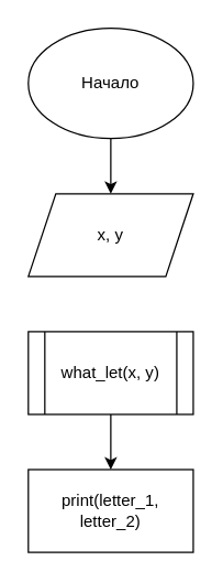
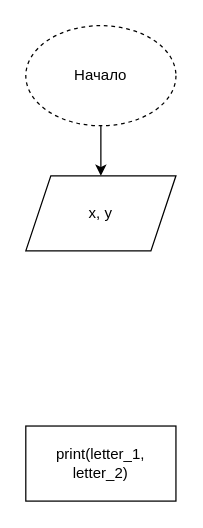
- <mxCell id="3" value="Начало" style="ellipse;whiteSpace=wrap;html=1;" vertex="1" parent="1"><mxGeometry x="20" width="120" height="80" as="geometry" y="20" /></mxCell>
+ <mxCell id="3" value="Начало" style="ellipse;whiteSpace=wrap;html=1;dashed=1;" vertex="1" parent="1"><mxGeometry x="20" width="120" height="80" as="geometry" y="20" /></mxCell>
- <mxCell id="6" value="what_let(x, y)" style="shape=process;whiteSpace=wrap;html=1;backgroundOutline=1;" vertex="1" parent="1"><mxGeometry x="20" y="240" width="120" height="60" as="geometry" /></mxCell>
- <mxCell id="5" value="" style="edgeStyle=orthogonalEdgeStyle;rounded=0;orthogonalLoop=1;jettySize=auto;html=1;" edge="1" parent="1" source="6" target="7"><mxGeometry relative="1" as="geometry" /></mxCell>
